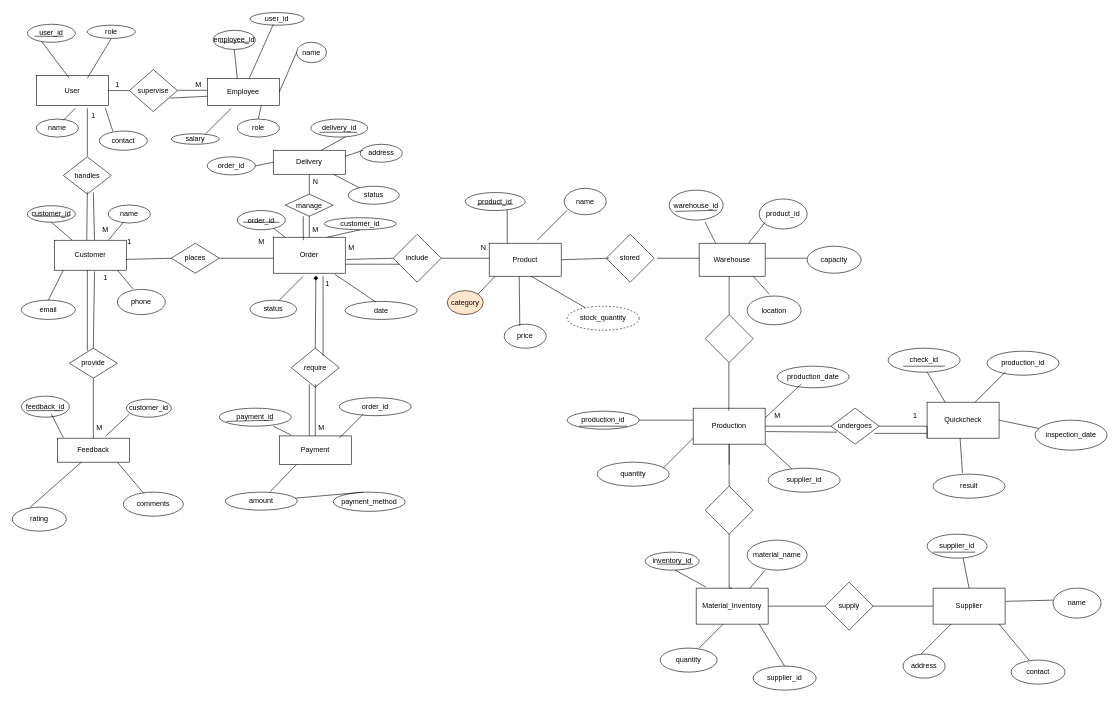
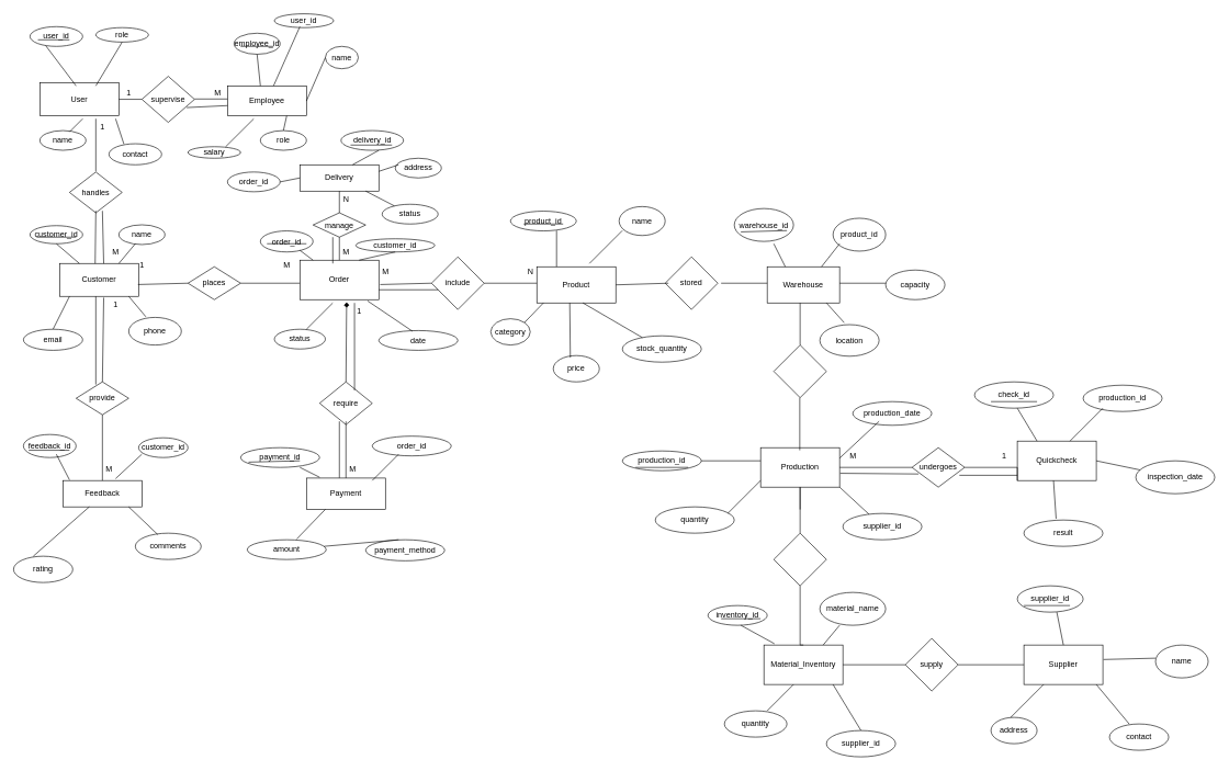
- <mxCell id="117" value="category" style="ellipse;whiteSpace=wrap;html=1;fillColor=#ffe6cc;" vertex="1" parent="1"><mxGeometry x="745" y="484" width="60" height="40" as="geometry" /></mxCell>
+ <mxCell id="117" value="category" style="ellipse;whiteSpace=wrap;html=1;" vertex="1" parent="1"><mxGeometry x="745" y="484" width="60" height="40" as="geometry" /></mxCell>
- <mxCell id="119" value="stock_quantity" style="ellipse;whiteSpace=wrap;html=1;dashed=1;" vertex="1" parent="1"><mxGeometry x="945" y="510" width="120" height="40" as="geometry" /></mxCell>
+ <mxCell id="119" value="stock_quantity" style="ellipse;whiteSpace=wrap;html=1;" vertex="1" parent="1"><mxGeometry x="945" y="510" width="120" height="40" as="geometry" /></mxCell>
- <mxCell id="44" value="comments" style="ellipse;whiteSpace=wrap;html=1;strokeColor=default;align=center;verticalAlign=middle;fontFamily=Helvetica;fontSize=12;fontColor=default;fillColor=default;" parent="1" vertex="1"><mxGeometry x="205" y="820" width="100" height="40" as="geometry" /></mxCell>
+ <mxCell id="44" value="comments" style="ellipse;whiteSpace=wrap;html=1;strokeColor=default;align=center;verticalAlign=middle;fontFamily=Helvetica;fontSize=12;fontColor=default;fillColor=default;" parent="1" vertex="1"><mxGeometry x="205" y="810" width="100" height="40" as="geometry" /></mxCell>
